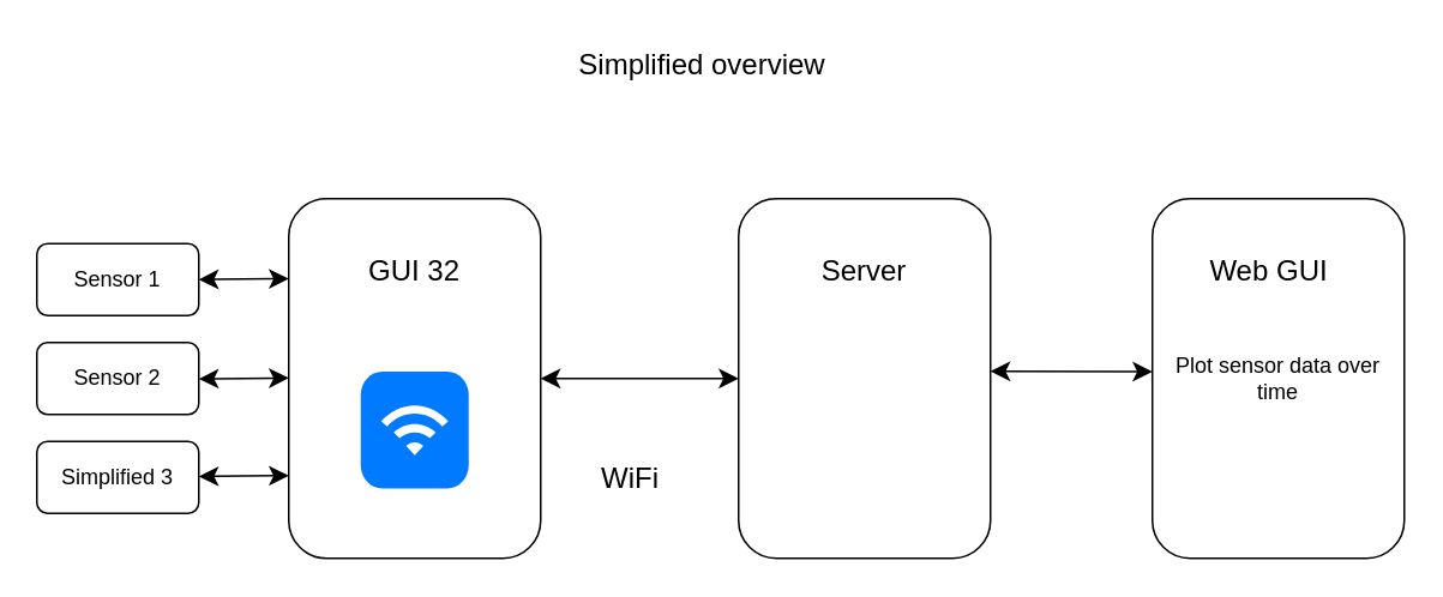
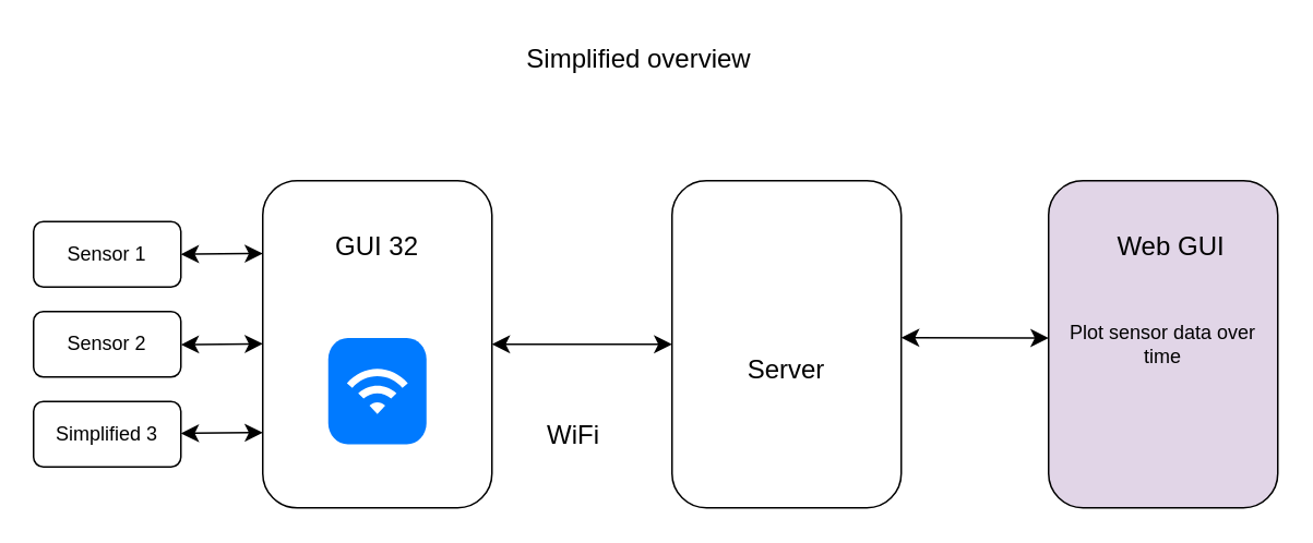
- <mxCell id="12" value="Server" style="text;strokeColor=none;fillColor=none;html=1;align=center;verticalAlign=middle;whiteSpace=wrap;rounded=0;fontSize=16;" parent="1" vertex="1"><mxGeometry x="450" y="135" width="60" height="30" as="geometry" /></mxCell>
+ <mxCell id="12" value="Server" style="text;strokeColor=none;fillColor=none;html=1;align=center;verticalAlign=middle;whiteSpace=wrap;rounded=0;fontSize=16;" parent="1" vertex="1"><mxGeometry x="450" y="210" width="60" height="30" as="geometry" /></mxCell>
- <mxCell id="17" value="Web GUI" style="text;strokeColor=none;fillColor=none;html=1;align=center;verticalAlign=middle;whiteSpace=wrap;rounded=0;fontSize=16;" parent="1" vertex="1"><mxGeometry x="660" y="130" width="90" height="40" as="geometry" /></mxCell>
+ <mxCell id="17" value="Web GUI" style="text;strokeColor=none;fillColor=none;html=1;align=center;verticalAlign=middle;whiteSpace=wrap;rounded=0;fontSize=16;" parent="1" vertex="1"><mxGeometry x="670" y="130" width="90" height="40" as="geometry" /></mxCell>
- <mxCell id="16" value="Plot sensor data over time" style="rounded=1;whiteSpace=wrap;html=1;" parent="1" vertex="1"><mxGeometry x="640" y="110" width="140" height="200" as="geometry" /></mxCell>
+ <mxCell id="16" value="Plot sensor data over time" style="rounded=1;whiteSpace=wrap;html=1;fillColor=#e1d5e7;" parent="1" vertex="1"><mxGeometry x="640" y="110" width="140" height="200" as="geometry" /></mxCell>
